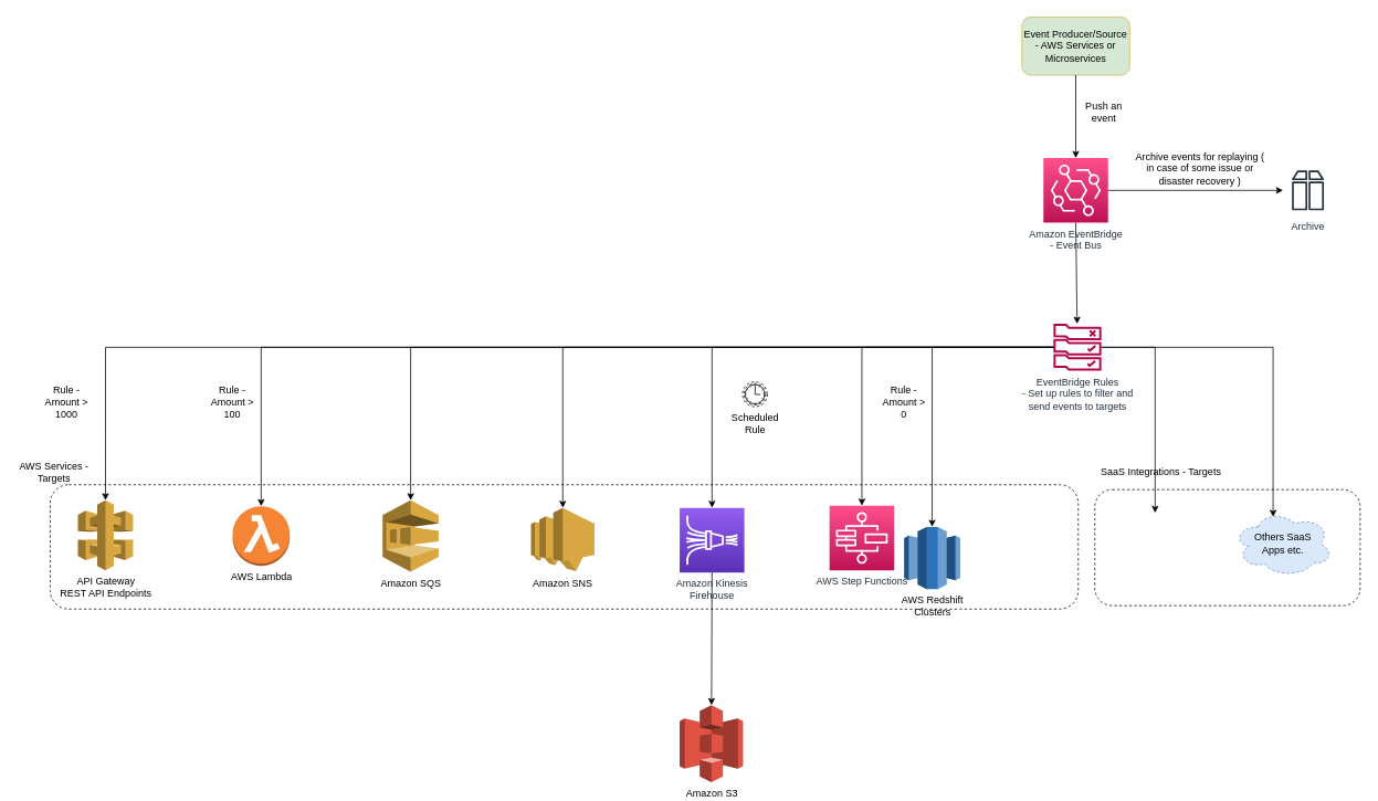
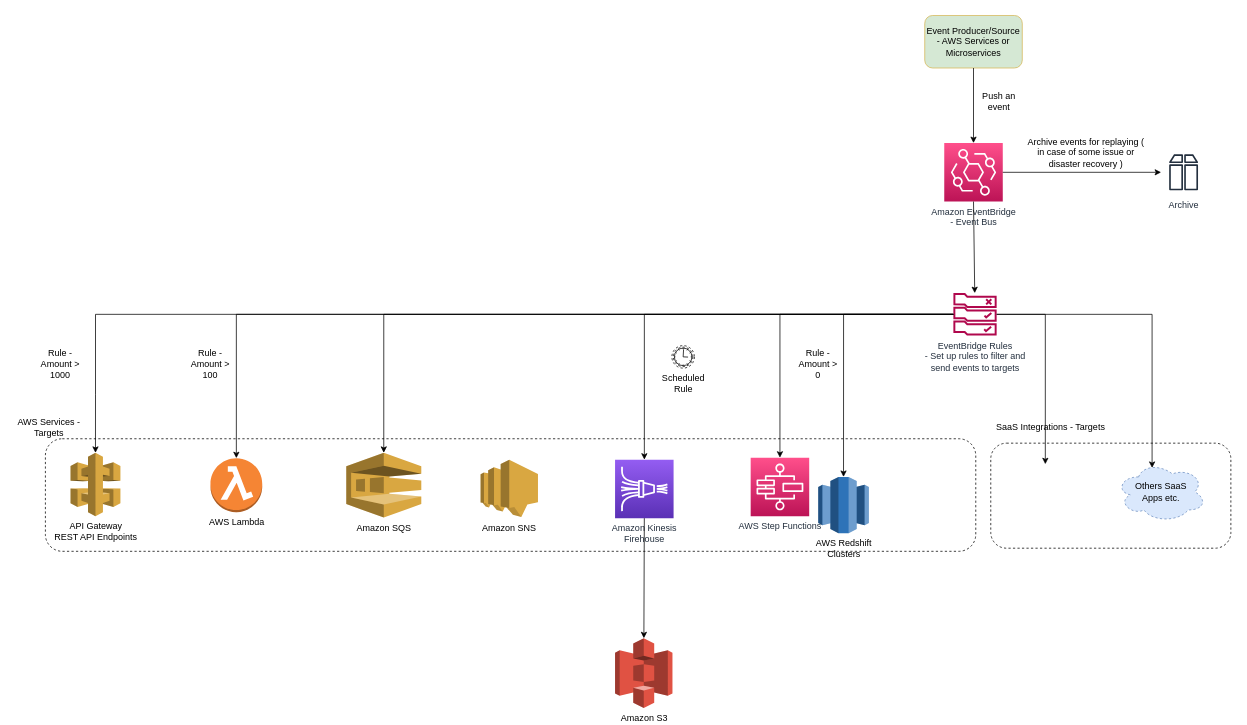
- <mxCell id="15" value="" style="endArrow=classic;html=1;rounded=0;entryX=0.5;entryY=0;entryDx=0;entryDy=0;entryPerimeter=0;edgeStyle=orthogonalEdgeStyle;" parent="1" source="7" target="13" edge="1"><mxGeometry width="50" height="50" relative="1" as="geometry"><mxPoint x="500" y="480" as="sourcePoint" /><mxPoint x="550" y="430" as="targetPoint" /></mxGeometry></mxCell>
- <mxCell id="14" value="Amazon SQS" style="outlineConnect=0;dashed=0;verticalLabelPosition=bottom;verticalAlign=top;align=center;html=1;shape=mxgraph.aws3.sqs;fillColor=#D9A741;gradientColor=none;" parent="1" vertex="1"><mxGeometry x="461" y="602.88" width="67.5" height="86.25" as="geometry" /></mxCell>
+ <mxCell id="14" value="Amazon SQS" style="outlineConnect=0;dashed=0;verticalLabelPosition=bottom;verticalAlign=top;align=center;html=1;shape=mxgraph.aws3.sqs;fillColor=#D9A741;gradientColor=none;" parent="1" vertex="1"><mxGeometry x="461" y="602.88" width="100" height="86.25" as="geometry" /></mxCell>
